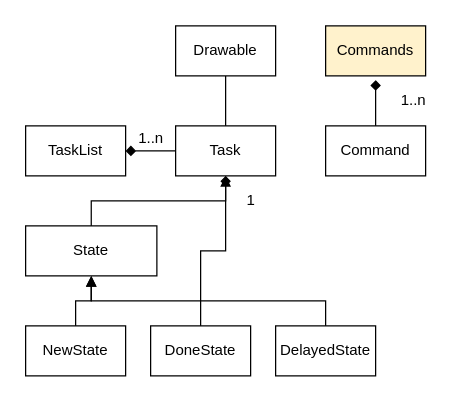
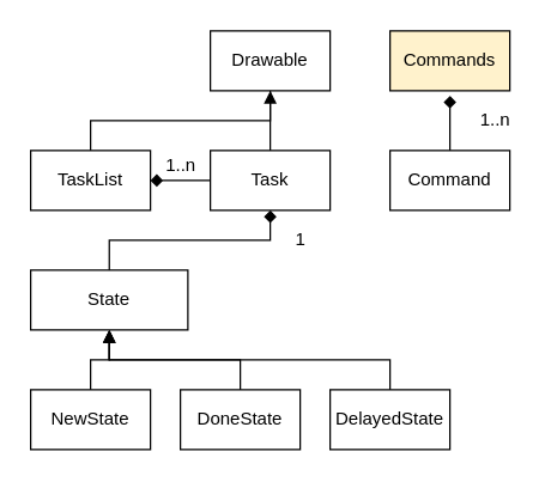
+ <mxCell id="8" style="edgeStyle=orthogonalEdgeStyle;rounded=0;orthogonalLoop=1;jettySize=auto;html=1;exitX=0.5;exitY=0;exitDx=0;exitDy=0;entryX=0.5;entryY=1;entryDx=0;entryDy=0;endArrow=block;endFill=1;" edge="1" parent="1" source="9" target="20"><mxGeometry relative="1" as="geometry" /></mxCell>
- <mxCell id="12" style="edgeStyle=orthogonalEdgeStyle;rounded=0;orthogonalLoop=1;jettySize=auto;html=1;exitX=0.5;exitY=0;exitDx=0;exitDy=0;endArrow=block;endFill=1;" edge="1" parent="1" source="13" target="7"><mxGeometry relative="1" as="geometry" /></mxCell>
+ <mxCell id="12" style="edgeStyle=orthogonalEdgeStyle;rounded=0;orthogonalLoop=1;jettySize=auto;html=1;exitX=0.5;exitY=0;exitDx=0;exitDy=0;entryX=0.5;entryY=1;entryDx=0;entryDy=0;endArrow=block;endFill=1;" edge="1" parent="1" source="13" target="11"><mxGeometry relative="1" as="geometry" /></mxCell>
